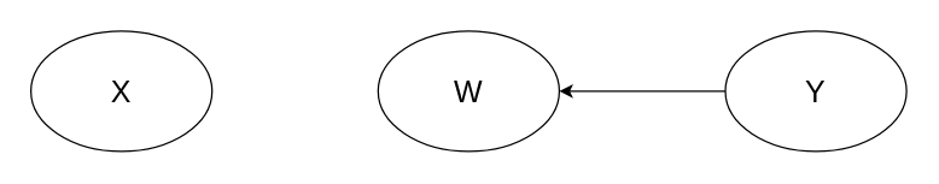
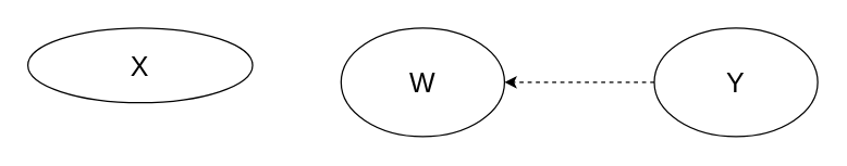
- <mxCell id="2" value="&lt;font style=&quot;font-size: 20px&quot;&gt;X&lt;/font&gt;" style="ellipse;whiteSpace=wrap;html=1;" parent="1" vertex="1"><mxGeometry x="20" y="20" width="120" height="80" as="geometry" /></mxCell>
+ <mxCell id="2" value="&lt;font style=&quot;font-size: 20px&quot;&gt;X&lt;/font&gt;" style="ellipse;whiteSpace=wrap;html=1;" parent="1" vertex="1"><mxGeometry x="20" y="20" width="165" height="55" as="geometry" /></mxCell>
- <mxCell id="3" value="" style="edgeStyle=orthogonalEdgeStyle;rounded=0;orthogonalLoop=1;jettySize=auto;html=1;" edge="1" parent="1" source="4" target="5"><mxGeometry relative="1" as="geometry" /></mxCell>
+ <mxCell id="3" value="" style="edgeStyle=orthogonalEdgeStyle;rounded=0;orthogonalLoop=1;jettySize=auto;html=1;dashed=1;" edge="1" parent="1" source="4" target="5"><mxGeometry relative="1" as="geometry" /></mxCell>
